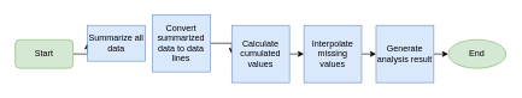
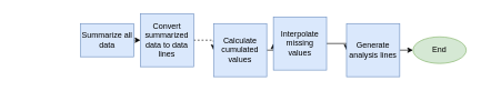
+ <mxCell id="4" style="edgeStyle=orthogonalEdgeStyle;rounded=0;orthogonalLoop=1;jettySize=auto;html=1;exitX=1;exitY=0.5;exitDx=0;exitDy=0;entryX=0;entryY=0.5;entryDx=0;entryDy=0;" edge="1" parent="1" source="5" target="7"><mxGeometry relative="1" as="geometry" /></mxCell>
- <mxCell id="6" style="edgeStyle=orthogonalEdgeStyle;rounded=0;orthogonalLoop=1;jettySize=auto;html=1;exitX=1;exitY=0.5;exitDx=0;exitDy=0;entryX=0;entryY=0.5;entryDx=0;entryDy=0;" edge="1" parent="1" source="7" target="9"><mxGeometry relative="1" as="geometry" /></mxCell>
+ <mxCell id="6" style="edgeStyle=orthogonalEdgeStyle;rounded=0;orthogonalLoop=1;jettySize=auto;html=1;exitX=1;exitY=0.5;exitDx=0;exitDy=0;entryX=0;entryY=0.5;entryDx=0;entryDy=0;dashed=1;" edge="1" parent="1" source="7" target="9"><mxGeometry relative="1" as="geometry" /></mxCell>
- <mxCell id="2" style="edgeStyle=orthogonalEdgeStyle;rounded=0;orthogonalLoop=1;jettySize=auto;html=1;exitX=1;exitY=0.5;exitDx=0;exitDy=0;entryX=0;entryY=0.5;entryDx=0;entryDy=0;" edge="1" parent="1" source="3" target="5"><mxGeometry relative="1" as="geometry" /></mxCell>
- <mxCell id="3" value="Start" style="rounded=1;whiteSpace=wrap;html=1;fillColor=#d5e8d4;strokeColor=#82b366;" vertex="1" parent="1"><mxGeometry y="55" width="80" height="40" as="geometry" x="20" /></mxCell>
- <mxCell id="11" value="Interpolate missing values" style="rounded=0;whiteSpace=wrap;html=1;fillColor=#dae8fc;strokeColor=#6c8ebf;" vertex="1" parent="1"><mxGeometry x="420" width="80" height="80" as="geometry" y="35" /></mxCell>
+ <mxCell id="11" value="Interpolate missing values" style="rounded=0;whiteSpace=wrap;html=1;fillColor=#dae8fc;strokeColor=#6c8ebf;" vertex="1" parent="1"><mxGeometry x="410" y="25" width="80" height="80" as="geometry" /></mxCell>
- <mxCell id="13" value="Generate analysis result" style="rounded=0;whiteSpace=wrap;html=1;fillColor=#dae8fc;strokeColor=#6c8ebf;" vertex="1" parent="1"><mxGeometry x="520" width="80" height="80" as="geometry" y="35" /></mxCell>
+ <mxCell id="13" value="Generate analysis lines" style="rounded=0;whiteSpace=wrap;html=1;fillColor=#dae8fc;strokeColor=#6c8ebf;" vertex="1" parent="1"><mxGeometry x="520" width="80" height="80" as="geometry" y="35" /></mxCell>
